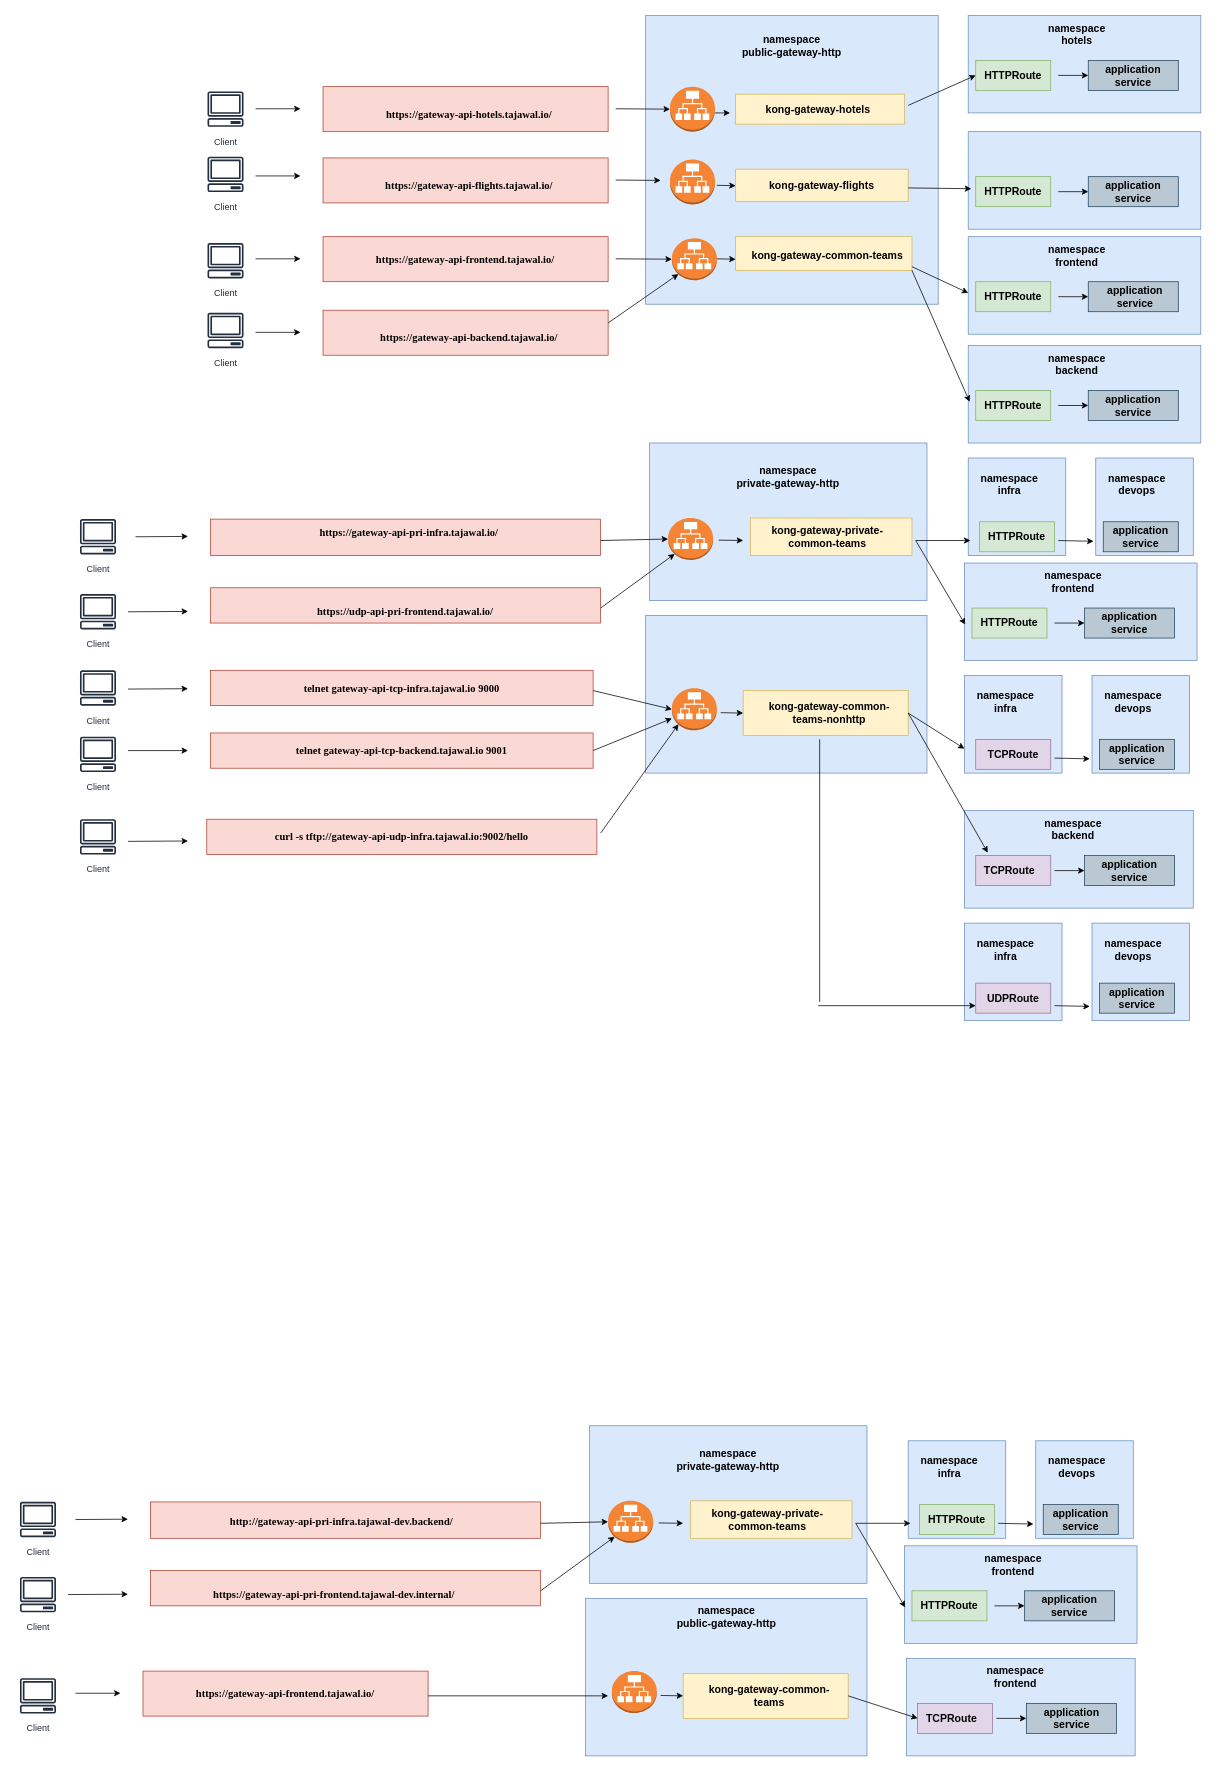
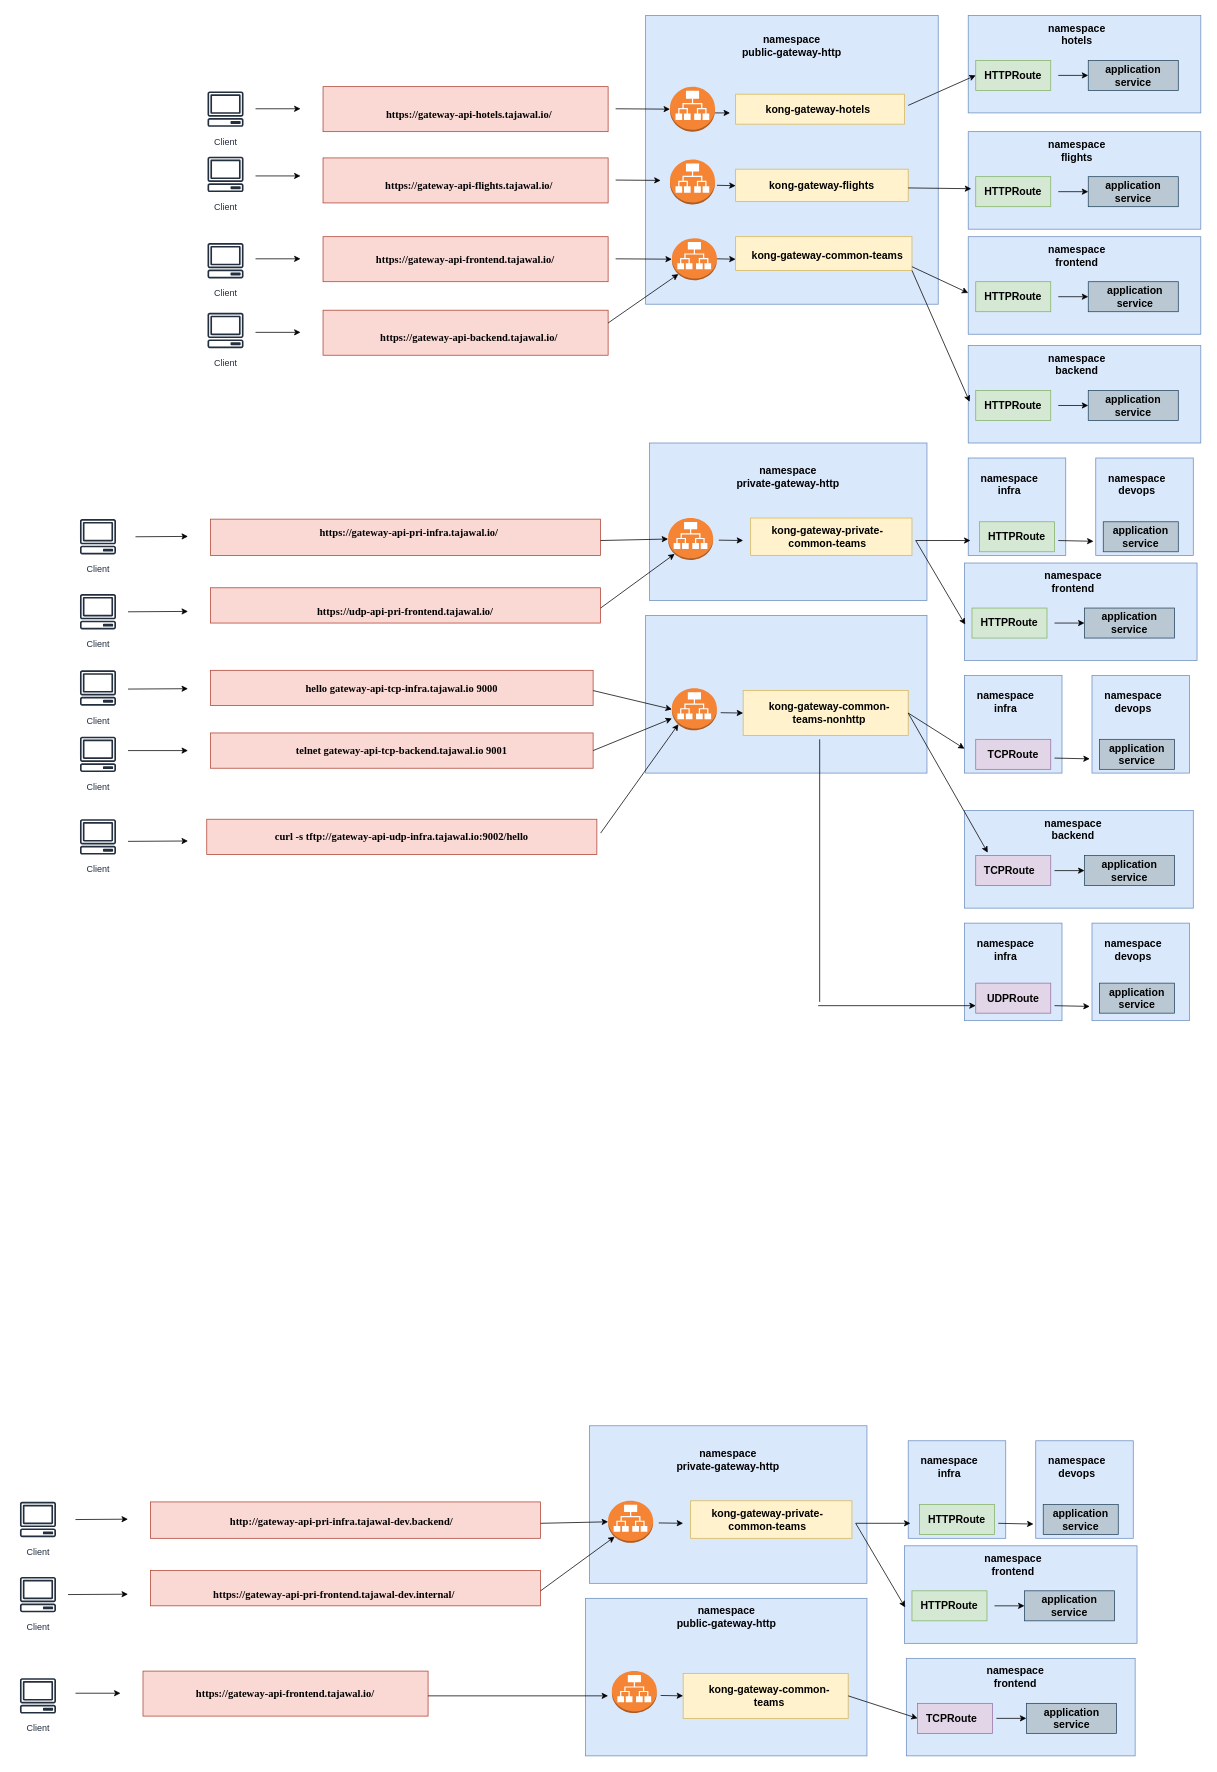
+ <mxCell id="39" value="&lt;div&gt;&lt;font style=&quot;font-size: 14px;&quot;&gt;&lt;b style=&quot;&quot;&gt;namespace&lt;/b&gt;&lt;/font&gt;&lt;/div&gt;&lt;span style=&quot;font-size: 14px;&quot;&gt;&lt;b&gt;flights&lt;/b&gt;&lt;/span&gt;" style="text;html=1;align=center;verticalAlign=middle;whiteSpace=wrap;rounded=0;" parent="1" vertex="1"><mxGeometry x="1380" y="175" width="110" height="50" as="geometry" /></mxCell>
- <mxCell id="119" value="&lt;p style=&quot;margin: 0px; font-variant-numeric: normal; font-variant-east-asian: normal; font-variant-alternates: normal; font-size-adjust: none; font-kerning: auto; font-optical-sizing: auto; font-feature-settings: normal; font-variation-settings: normal; font-variant-position: normal; font-variant-emoji: normal; font-stretch: normal; line-height: normal; font-family: Menlo; text-align: start;&quot; class=&quot;p1&quot;&gt;&lt;span style=&quot;font-size: 14px; font-variant-ligatures: no-common-ligatures;&quot;&gt;&lt;b&gt;telnet&amp;nbsp;&lt;/b&gt;&lt;/span&gt;&lt;b style=&quot;font-size: 14px; font-variant-ligatures: no-common-ligatures;&quot;&gt;gateway-api-tcp-infra.tajawal.io&lt;/b&gt;&lt;span style=&quot;font-size: 14px; font-variant-ligatures: no-common-ligatures;&quot;&gt;&lt;b&gt;&amp;nbsp;9000&lt;/b&gt;&lt;/span&gt;&lt;/p&gt;" style="text;html=1;align=center;verticalAlign=middle;whiteSpace=wrap;rounded=0;" parent="1" vertex="1"><mxGeometry x="340" y="901.5" width="390" height="30" as="geometry" /></mxCell>
+ <mxCell id="119" value="&lt;p style=&quot;margin: 0px; font-variant-numeric: normal; font-variant-east-asian: normal; font-variant-alternates: normal; font-size-adjust: none; font-kerning: auto; font-optical-sizing: auto; font-feature-settings: normal; font-variation-settings: normal; font-variant-position: normal; font-variant-emoji: normal; font-stretch: normal; line-height: normal; font-family: Menlo; text-align: start;&quot; class=&quot;p1&quot;&gt;&lt;span style=&quot;font-size: 14px; font-variant-ligatures: no-common-ligatures;&quot;&gt;&lt;b&gt;hello&amp;nbsp;&lt;/b&gt;&lt;/span&gt;&lt;b style=&quot;font-size: 14px; font-variant-ligatures: no-common-ligatures;&quot;&gt;gateway-api-tcp-infra.tajawal.io&lt;/b&gt;&lt;span style=&quot;font-size: 14px; font-variant-ligatures: no-common-ligatures;&quot;&gt;&lt;b&gt;&amp;nbsp;9000&lt;/b&gt;&lt;/span&gt;&lt;/p&gt;" style="text;html=1;align=center;verticalAlign=middle;whiteSpace=wrap;rounded=0;" parent="1" vertex="1"><mxGeometry x="340" y="901.5" width="390" height="30" as="geometry" /></mxCell>
